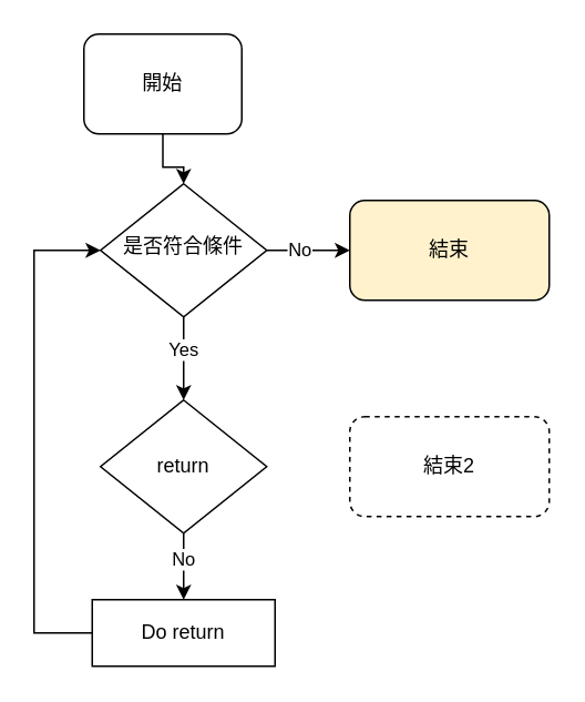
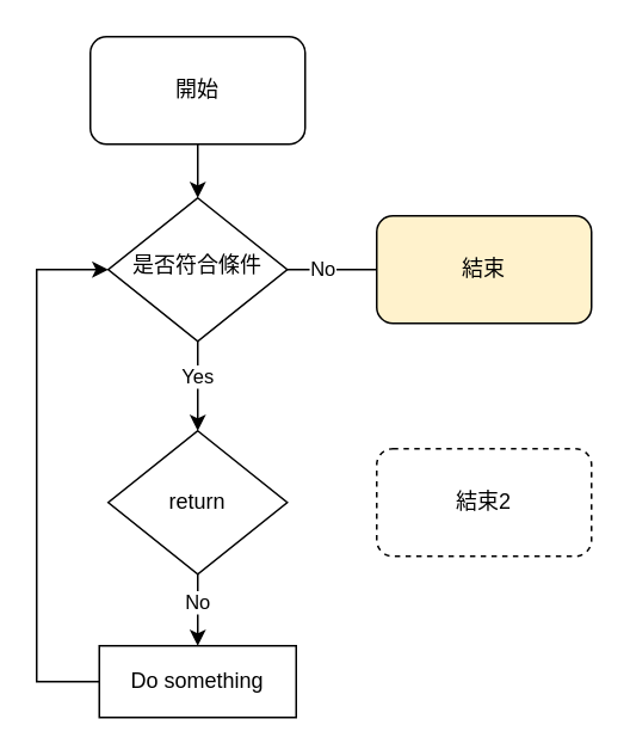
- <mxCell id="6" value="開始" style="rounded=1;whiteSpace=wrap;html=1;flipH=0;" parent="1" vertex="1"><mxGeometry x="50" y="20" width="95" height="60" as="geometry" /></mxCell>
+ <mxCell id="6" value="開始" style="rounded=1;whiteSpace=wrap;html=1;flipH=0;" parent="1" vertex="1"><mxGeometry x="50" y="20" width="120" height="60" as="geometry" /></mxCell>
- <mxCell id="3" value="No" style="edgeStyle=orthogonalEdgeStyle;rounded=0;orthogonalLoop=1;jettySize=auto;html=1;entryX=0;entryY=0.5;entryDx=0;entryDy=0;" parent="1" source="4" target="7" edge="1"><mxGeometry x="-0.2" relative="1" as="geometry"><mxPoint as="offset" /></mxGeometry></mxCell>
+ <mxCell id="3" value="No" style="edgeStyle=orthogonalEdgeStyle;rounded=0;orthogonalLoop=1;jettySize=auto;html=1;entryX=0;entryY=0.5;entryDx=0;entryDy=0;endArrow=none;" parent="1" source="4" target="7" edge="1"><mxGeometry x="-0.2" relative="1" as="geometry"><mxPoint as="offset" /></mxGeometry></mxCell>
- <mxCell id="9" value="&lt;div&gt;Do return&lt;/div&gt;" style="rounded=0;whiteSpace=wrap;html=1;" parent="1" vertex="1"><mxGeometry x="55" y="360" width="110" height="40" as="geometry" /></mxCell>
+ <mxCell id="9" value="&lt;div&gt;Do something&lt;/div&gt;" style="rounded=0;whiteSpace=wrap;html=1;" parent="1" vertex="1"><mxGeometry x="55" y="360" width="110" height="40" as="geometry" /></mxCell>
